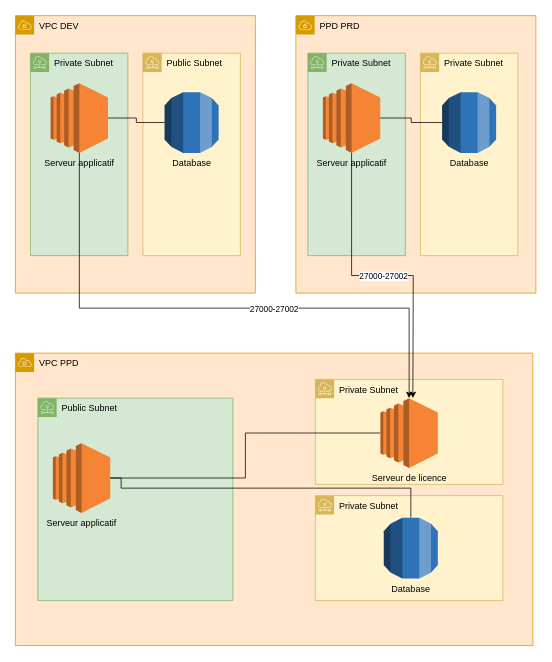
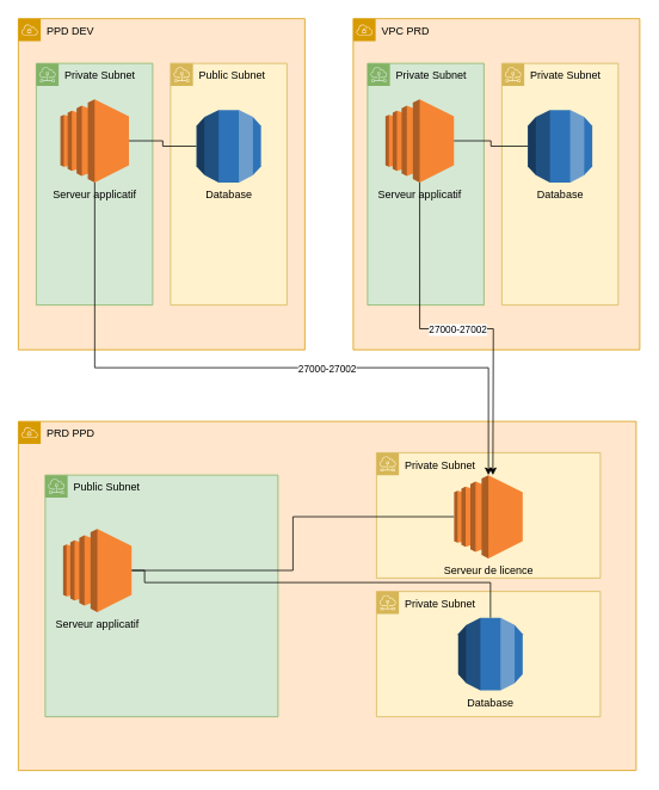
- <mxCell id="5" value="VPC DEV" style="sketch=0;outlineConnect=0;html=1;whiteSpace=wrap;fontSize=12;fontStyle=0;shape=mxgraph.aws4.group;grIcon=mxgraph.aws4.group_vpc;strokeColor=#d79b00;fillColor=#ffe6cc;verticalAlign=top;align=left;spacingLeft=30;dashed=0;" vertex="1" parent="1"><mxGeometry x="20" y="20" width="320" height="370" as="geometry" /></mxCell>
+ <mxCell id="5" value="PPD DEV" style="sketch=0;outlineConnect=0;html=1;whiteSpace=wrap;fontSize=12;fontStyle=0;shape=mxgraph.aws4.group;grIcon=mxgraph.aws4.group_vpc;strokeColor=#d79b00;fillColor=#ffe6cc;verticalAlign=top;align=left;spacingLeft=30;dashed=0;" vertex="1" parent="1"><mxGeometry x="20" y="20" width="320" height="370" as="geometry" /></mxCell>
- <mxCell id="4" value="PPD PRD" style="sketch=0;outlineConnect=0;html=1;whiteSpace=wrap;fontSize=12;fontStyle=0;shape=mxgraph.aws4.group;grIcon=mxgraph.aws4.group_vpc;strokeColor=#d79b00;fillColor=#ffe6cc;verticalAlign=top;align=left;spacingLeft=30;dashed=0;" vertex="1" parent="1"><mxGeometry x="394" y="20" width="320" height="370" as="geometry" /></mxCell>
+ <mxCell id="4" value="VPC PRD" style="sketch=0;outlineConnect=0;html=1;whiteSpace=wrap;fontSize=12;fontStyle=0;shape=mxgraph.aws4.group;grIcon=mxgraph.aws4.group_vpc;strokeColor=#d79b00;fillColor=#ffe6cc;verticalAlign=top;align=left;spacingLeft=30;dashed=0;" vertex="1" parent="1"><mxGeometry x="394" y="20" width="320" height="370" as="geometry" /></mxCell>
- <mxCell id="2" value="VPC PPD" style="sketch=0;outlineConnect=0;html=1;whiteSpace=wrap;fontSize=12;fontStyle=0;shape=mxgraph.aws4.group;grIcon=mxgraph.aws4.group_vpc;strokeColor=#d79b00;fillColor=#ffe6cc;verticalAlign=top;align=left;spacingLeft=30;dashed=0;" vertex="1" parent="1"><mxGeometry x="20" y="470" width="690" height="390" as="geometry" /></mxCell>
+ <mxCell id="2" value="PRD PPD" style="sketch=0;outlineConnect=0;html=1;whiteSpace=wrap;fontSize=12;fontStyle=0;shape=mxgraph.aws4.group;grIcon=mxgraph.aws4.group_vpc;strokeColor=#d79b00;fillColor=#ffe6cc;verticalAlign=top;align=left;spacingLeft=30;dashed=0;" vertex="1" parent="1"><mxGeometry x="20" y="470" width="690" height="390" as="geometry" /></mxCell>
